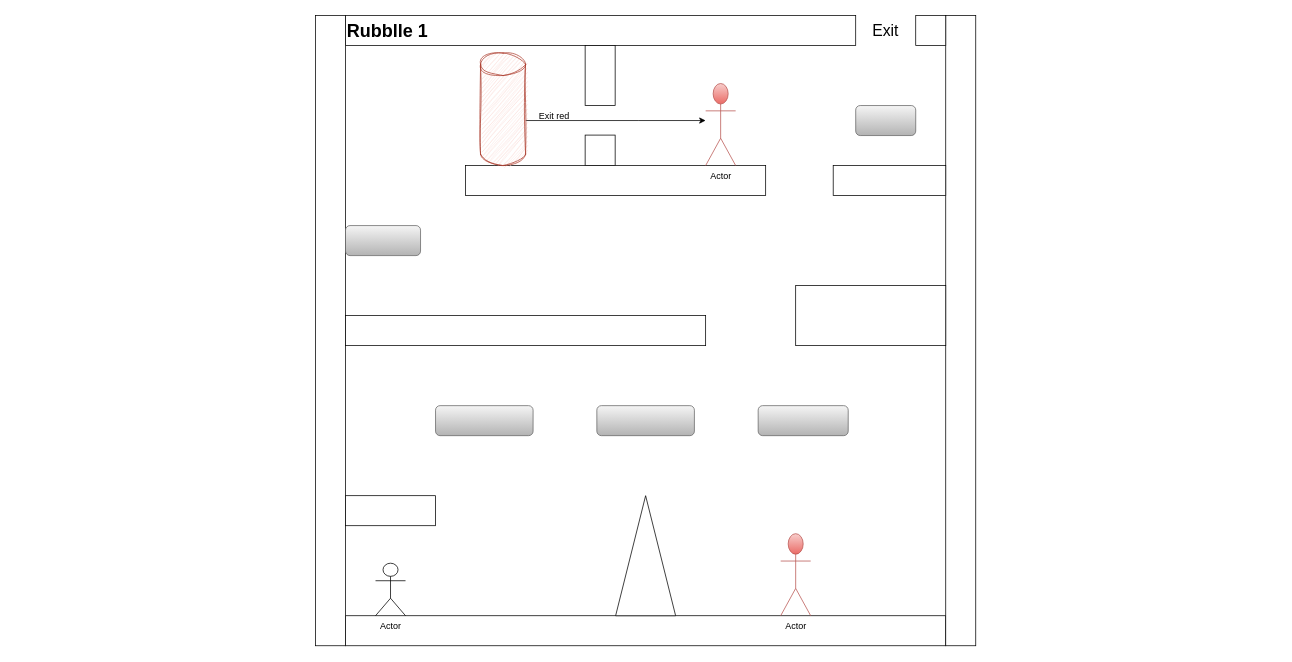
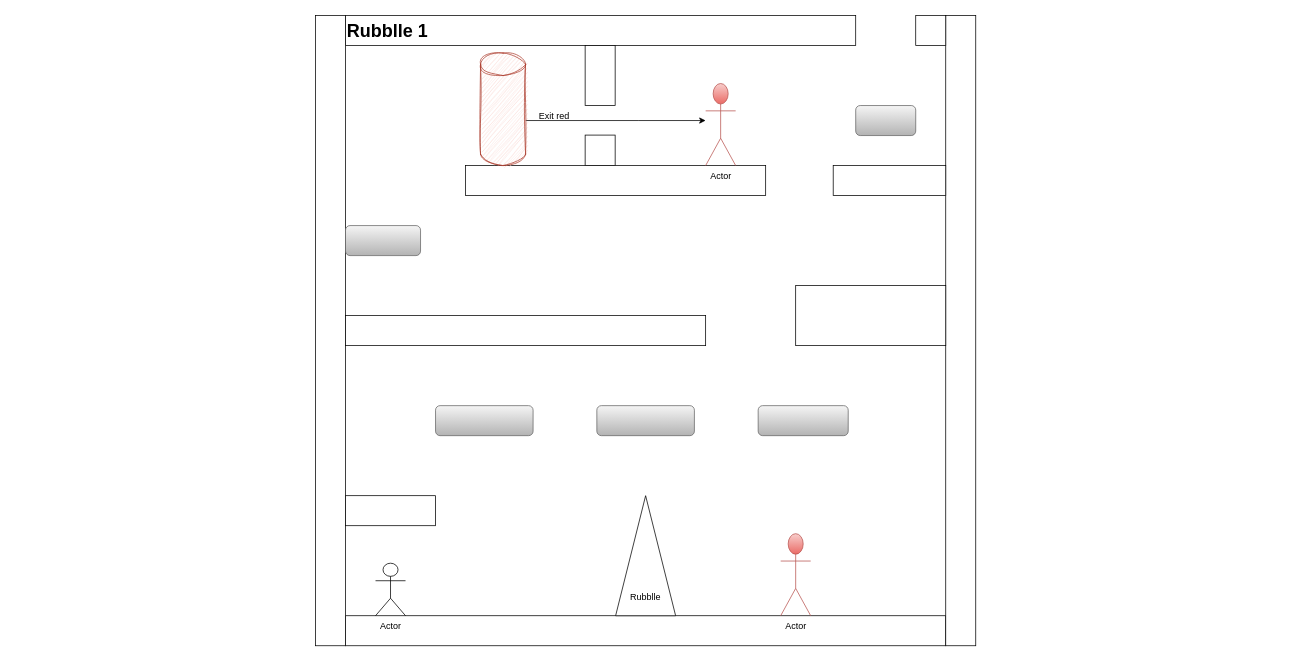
- <mxCell id="7" value="&lt;font style=&quot;font-size: 21px;&quot;&gt;Exit&lt;/font&gt;" style="text;html=1;align=center;verticalAlign=middle;whiteSpace=wrap;rounded=0;" vertex="1" parent="1"><mxGeometry x="1140" width="80" height="40" as="geometry" y="20" /></mxCell>
+ <mxCell id="20" value="Rubblle" style="text;html=1;align=center;verticalAlign=middle;whiteSpace=wrap;rounded=0;" vertex="1" parent="1"><mxGeometry x="830" y="780" width="60" height="30" as="geometry" /></mxCell>
